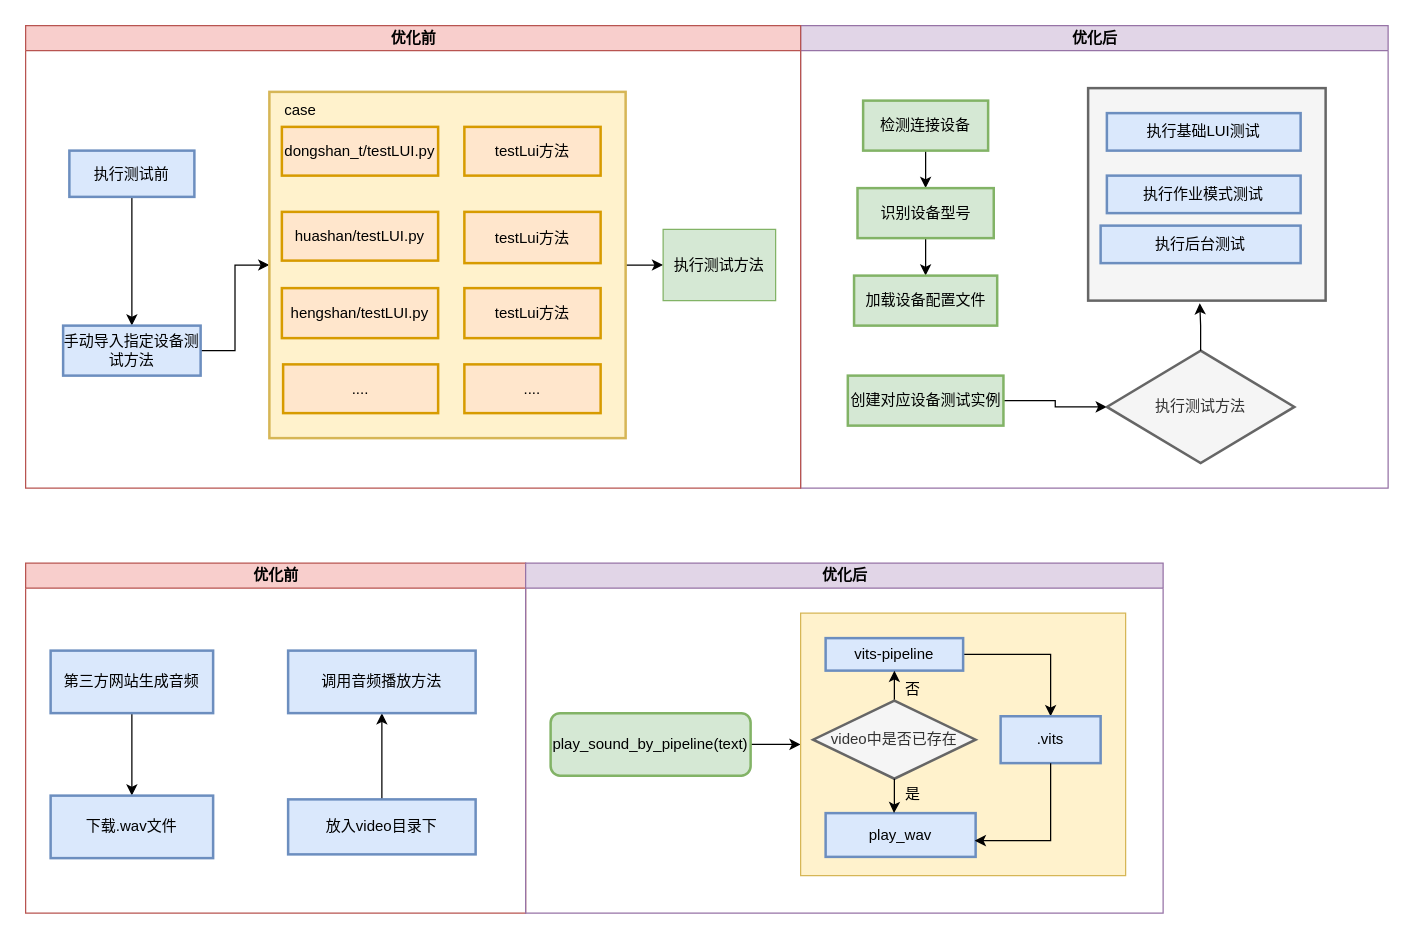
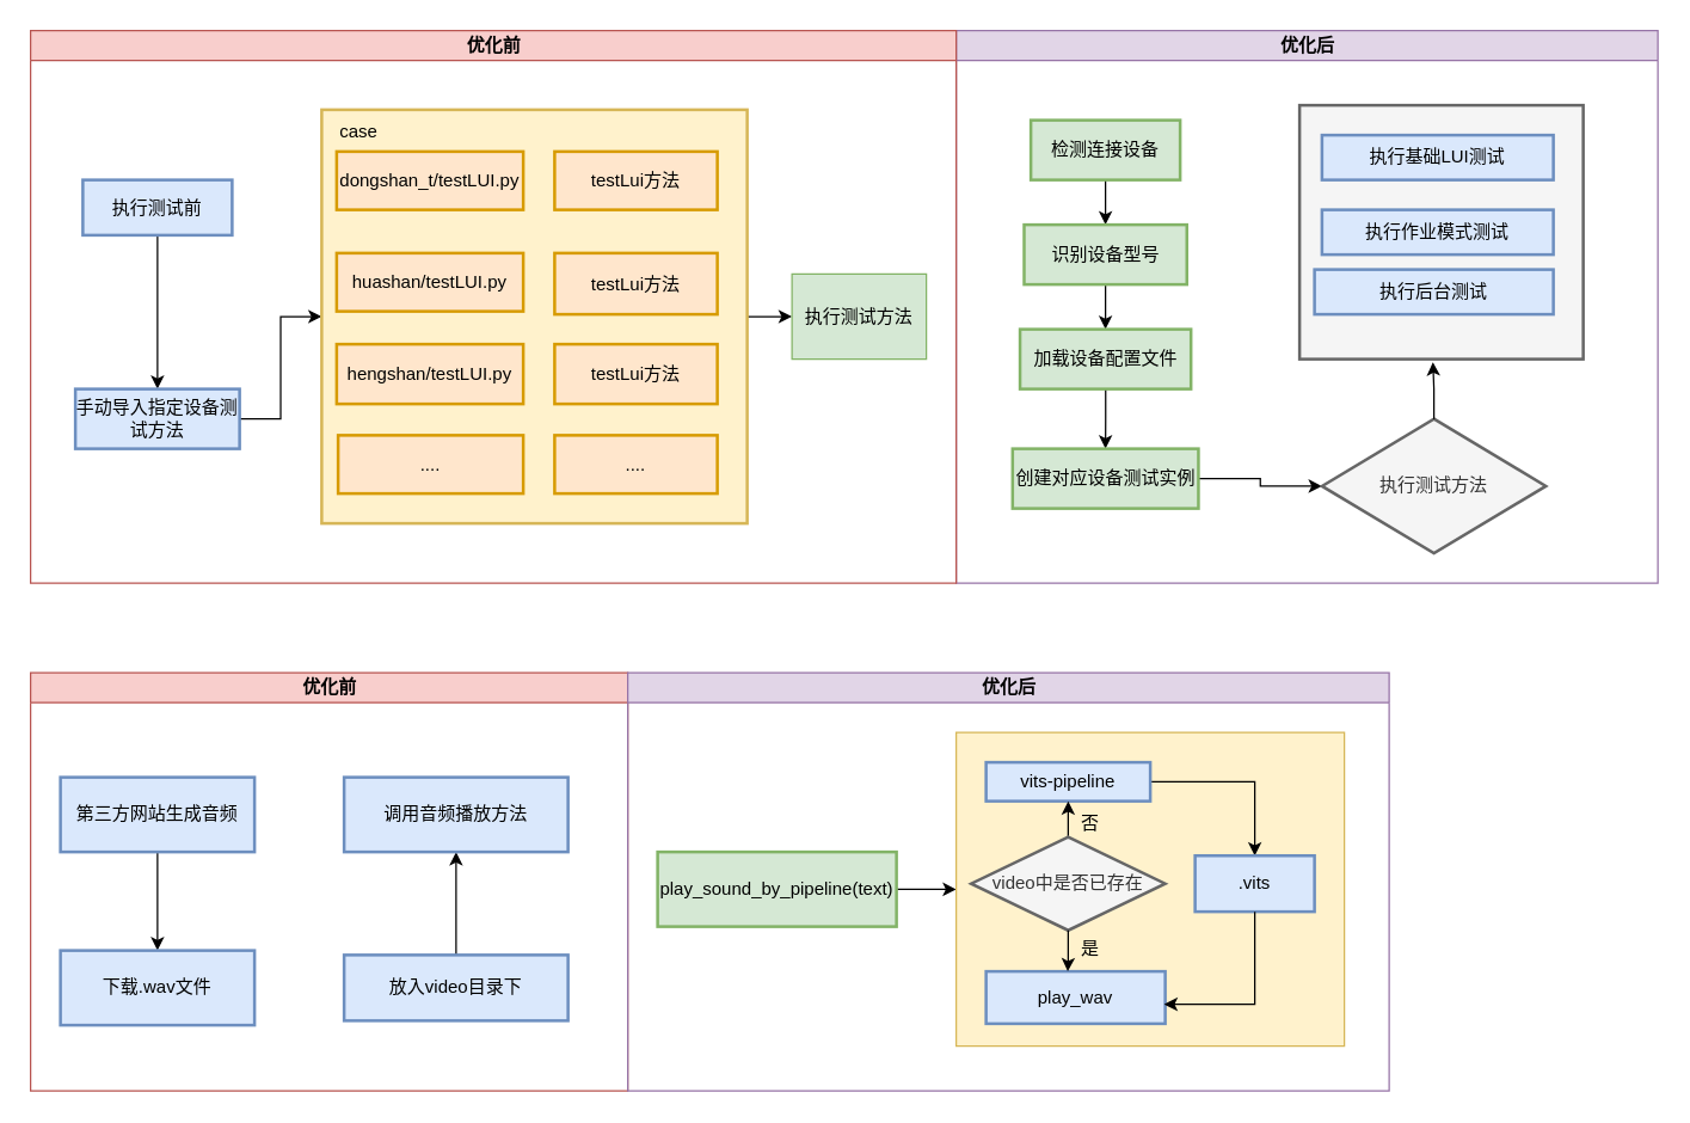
+ <mxCell id="7" style="edgeStyle=orthogonalEdgeStyle;rounded=0;orthogonalLoop=1;jettySize=auto;html=1;entryX=0.5;entryY=0;entryDx=0;entryDy=0;" edge="1" parent="2" source="8" target="10"><mxGeometry relative="1" as="geometry" /></mxCell>
- <mxCell id="26" value="play_sound_by_pipeline(text)" style="whiteSpace=wrap;strokeWidth=2;fillColor=#d5e8d4;strokeColor=#82b366;rounded=1;" parent="24" vertex="1"><mxGeometry x="20" y="120" width="160" height="50" as="geometry" /></mxCell>
+ <mxCell id="26" value="play_sound_by_pipeline(text)" style="whiteSpace=wrap;strokeWidth=2;fillColor=#d5e8d4;strokeColor=#82b366;" parent="24" vertex="1"><mxGeometry x="20" y="120" width="160" height="50" as="geometry" /></mxCell>
